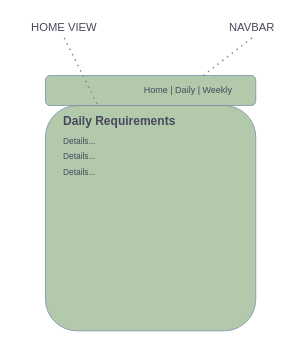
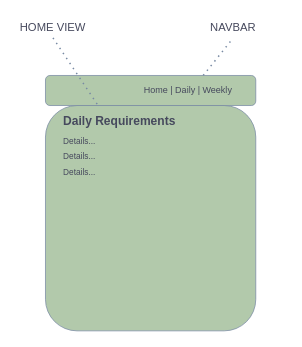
- <mxCell id="8" value="&lt;font&gt;&lt;span style=&quot;font-size: 15px&quot;&gt;HOME VIEW&lt;/span&gt;&lt;/font&gt;" style="text;html=1;strokeColor=none;fillColor=none;align=center;verticalAlign=middle;whiteSpace=wrap;rounded=0;fontColor=#46495D;" parent="1" vertex="1"><mxGeometry x="20" y="20" width="130" height="30" as="geometry" /></mxCell>
+ <mxCell id="8" value="&lt;font&gt;&lt;span style=&quot;font-size: 15px&quot;&gt;HOME VIEW&lt;/span&gt;&lt;/font&gt;" style="text;html=1;strokeColor=none;fillColor=none;align=center;verticalAlign=middle;whiteSpace=wrap;rounded=0;fontColor=#46495D;" parent="1" vertex="1"><mxGeometry x="5" y="20" width="130" height="30" as="geometry" /></mxCell>
- <mxCell id="4" value="&lt;font style=&quot;font-size: 15px&quot;&gt;NAVBAR&lt;/font&gt;" style="text;html=1;strokeColor=none;fillColor=none;align=center;verticalAlign=middle;whiteSpace=wrap;rounded=0;fontColor=#46495D;" parent="1" vertex="1"><mxGeometry x="290" y="20" width="90" height="30" as="geometry" /></mxCell>
+ <mxCell id="4" value="&lt;font style=&quot;font-size: 15px&quot;&gt;NAVBAR&lt;/font&gt;" style="text;html=1;strokeColor=none;fillColor=none;align=center;verticalAlign=middle;whiteSpace=wrap;rounded=0;fontColor=#46495D;" parent="1" vertex="1"><mxGeometry x="265" y="20" width="90" height="30" as="geometry" /></mxCell>
